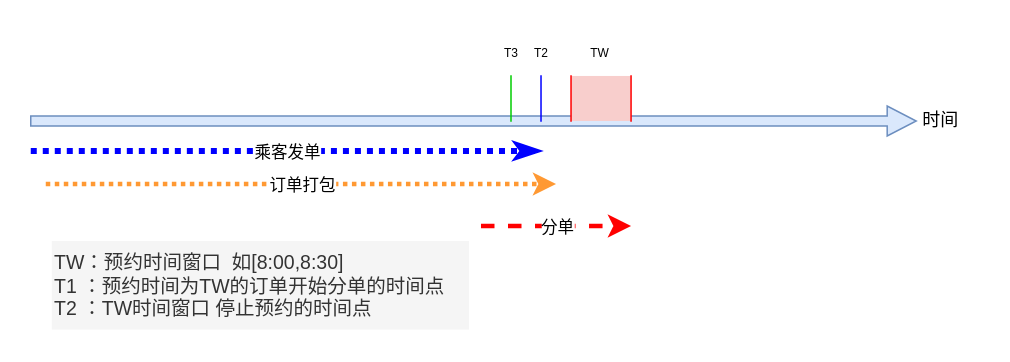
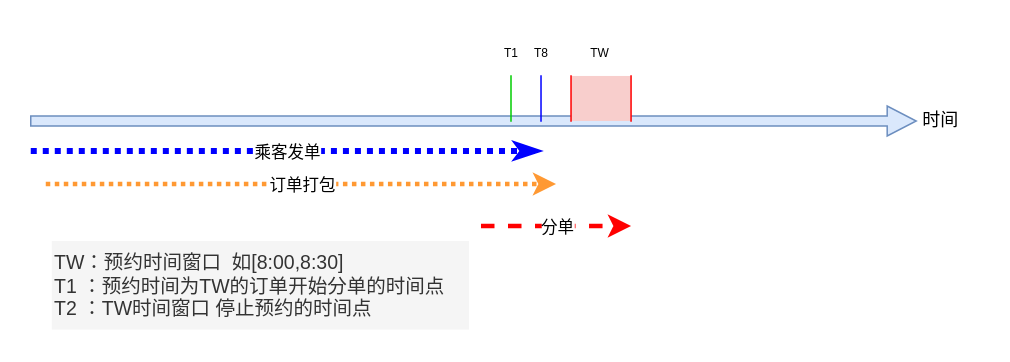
- <mxCell id="14" value="T3" style="text;html=1;resizable=0;autosize=1;align=center;verticalAlign=middle;points=[];fillColor=none;strokeColor=none;rounded=0;fontSize=8;" vertex="1" parent="1"><mxGeometry x="320" y="20" width="40" height="30" as="geometry" /></mxCell>
+ <mxCell id="14" value="T1" style="text;html=1;resizable=0;autosize=1;align=center;verticalAlign=middle;points=[];fillColor=none;strokeColor=none;rounded=0;fontSize=8;" vertex="1" parent="1"><mxGeometry x="320" y="20" width="40" height="30" as="geometry" /></mxCell>
- <mxCell id="15" value="T2" style="text;html=1;resizable=0;autosize=1;align=center;verticalAlign=middle;points=[];fillColor=none;strokeColor=none;rounded=0;fontSize=8;" vertex="1" parent="1"><mxGeometry x="340" y="20" width="40" height="30" as="geometry" /></mxCell>
+ <mxCell id="15" value="T8" style="text;html=1;resizable=0;autosize=1;align=center;verticalAlign=middle;points=[];fillColor=none;strokeColor=none;rounded=0;fontSize=8;" vertex="1" parent="1"><mxGeometry x="340" y="20" width="40" height="30" as="geometry" /></mxCell>
